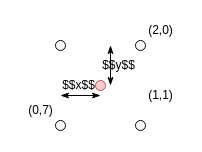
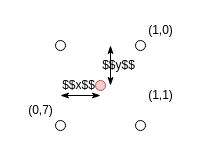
- <mxCell id="6" value="(2,0)" style="text;html=1;align=center;verticalAlign=middle;resizable=0;points=[];autosize=1;strokeColor=none;" vertex="1" parent="1"><mxGeometry x="140" y="20" width="40" height="20" as="geometry" /></mxCell>
+ <mxCell id="6" value="(1,0)" style="text;html=1;align=center;verticalAlign=middle;resizable=0;points=[];autosize=1;strokeColor=none;" vertex="1" parent="1"><mxGeometry x="140" y="20" width="40" height="20" as="geometry" /></mxCell>
